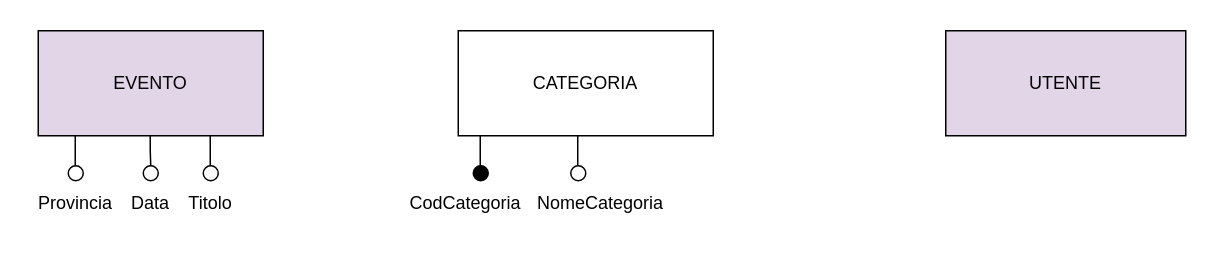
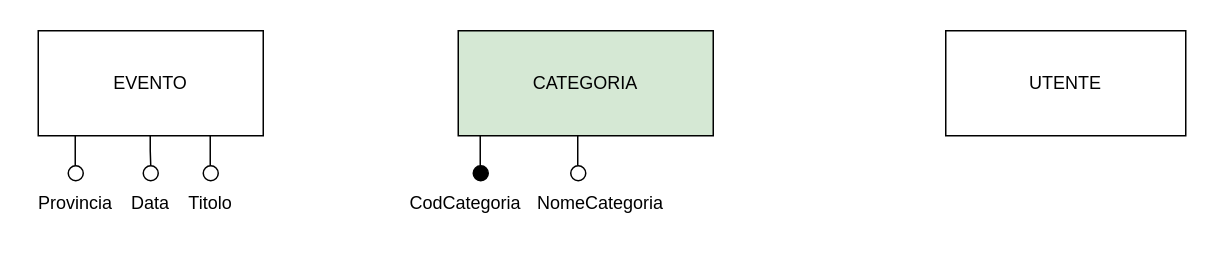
- <mxCell id="2" value="EVENTO" style="whiteSpace=wrap;html=1;align=center;fillColor=#e1d5e7;" vertex="1" parent="1"><mxGeometry x="25" y="20" width="150" height="70" as="geometry" /></mxCell>
+ <mxCell id="2" value="EVENTO" style="whiteSpace=wrap;html=1;align=center;" vertex="1" parent="1"><mxGeometry x="25" y="20" width="150" height="70" as="geometry" /></mxCell>
- <mxCell id="12" value="CATEGORIA" style="rounded=0;whiteSpace=wrap;html=1;" vertex="1" parent="1"><mxGeometry x="305" y="20" width="170" height="70" as="geometry" /></mxCell>
+ <mxCell id="12" value="CATEGORIA" style="rounded=0;whiteSpace=wrap;html=1;fillColor=#d5e8d4;" vertex="1" parent="1"><mxGeometry x="305" y="20" width="170" height="70" as="geometry" /></mxCell>
- <mxCell id="19" value="UTENTE" style="rounded=0;whiteSpace=wrap;html=1;fillColor=#e1d5e7;" vertex="1" parent="1"><mxGeometry x="630" y="20" width="160" height="70" as="geometry" /></mxCell>
+ <mxCell id="19" value="UTENTE" style="rounded=0;whiteSpace=wrap;html=1;" vertex="1" parent="1"><mxGeometry x="630" y="20" width="160" height="70" as="geometry" /></mxCell>
